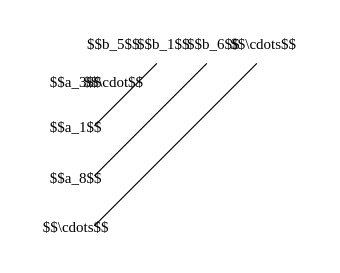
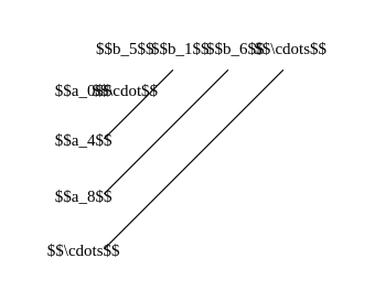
- <mxCell id="5" value="$$a_3$$" style="text;html=1;align=center;verticalAlign=middle;resizable=0;points=[];autosize=1;strokeColor=none;fillColor=none;fontFamily=Times New Roman;" vertex="1" parent="1"><mxGeometry x="30" y="50" width="60" height="30" as="geometry" /></mxCell>
+ <mxCell id="5" value="$$a_0$$" style="text;html=1;align=center;verticalAlign=middle;resizable=0;points=[];autosize=1;strokeColor=none;fillColor=none;fontFamily=Times New Roman;" vertex="1" parent="1"><mxGeometry x="30" y="50" width="60" height="30" as="geometry" /></mxCell>
- <mxCell id="6" value="$$a_1$$" style="text;html=1;align=center;verticalAlign=middle;resizable=0;points=[];autosize=1;strokeColor=none;fillColor=none;fontFamily=Times New Roman;" vertex="1" parent="1"><mxGeometry x="30" y="86" width="60" height="30" as="geometry" /></mxCell>
+ <mxCell id="6" value="$$a_4$$" style="text;html=1;align=center;verticalAlign=middle;resizable=0;points=[];autosize=1;strokeColor=none;fillColor=none;fontFamily=Times New Roman;" vertex="1" parent="1"><mxGeometry x="30" y="86" width="60" height="30" as="geometry" /></mxCell>
